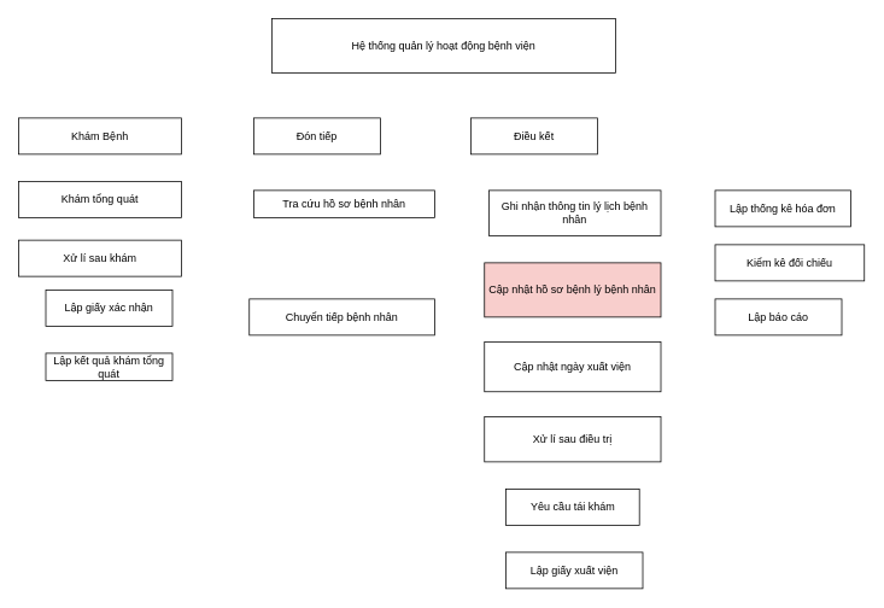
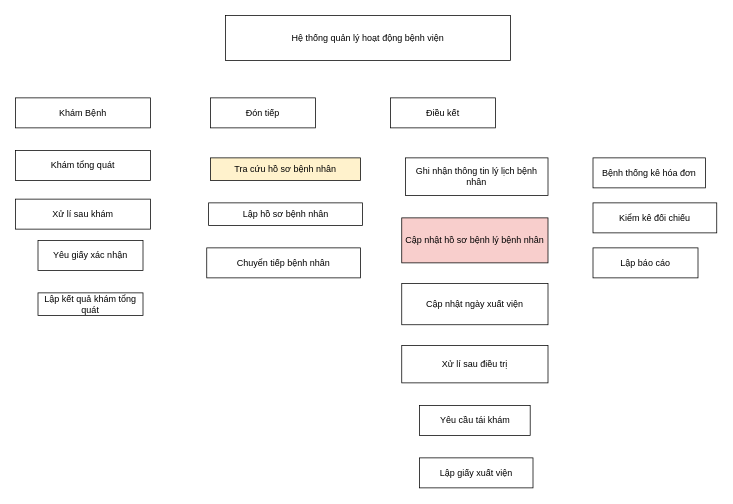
- <mxCell id="7" value="Tra cứu hồ sơ bệnh nhân" style="rounded=0;whiteSpace=wrap;html=1;" vertex="1" parent="1"><mxGeometry x="280" y="210" width="200" height="30" as="geometry" /></mxCell>
+ <mxCell id="7" value="Tra cứu hồ sơ bệnh nhân" style="rounded=0;whiteSpace=wrap;html=1;fillColor=#fff2cc;" vertex="1" parent="1"><mxGeometry x="280" y="210" width="200" height="30" as="geometry" /></mxCell>
- <mxCell id="19" value="Lập thống kê hóa đơn" style="rounded=0;whiteSpace=wrap;html=1;" vertex="1" parent="1"><mxGeometry x="790" y="210" width="150" height="40" as="geometry" /></mxCell>
+ <mxCell id="19" value="Bệnh thống kê hóa đơn" style="rounded=0;whiteSpace=wrap;html=1;" vertex="1" parent="1"><mxGeometry x="790" y="210" width="150" height="40" as="geometry" /></mxCell>
+ <mxCell id="8" value="Lập hồ sơ bệnh nhân" style="rounded=0;whiteSpace=wrap;html=1;" vertex="1" parent="1"><mxGeometry x="277.5" y="270" width="205" height="30" as="geometry" /></mxCell>
- <mxCell id="10" value="Lập giấy xác nhận" style="rounded=0;whiteSpace=wrap;html=1;" vertex="1" parent="1"><mxGeometry x="50" y="320" width="140" height="40" as="geometry" /></mxCell>
+ <mxCell id="10" value="Yêu giấy xác nhận" style="rounded=0;whiteSpace=wrap;html=1;" vertex="1" parent="1"><mxGeometry x="50" y="320" width="140" height="40" as="geometry" /></mxCell>
